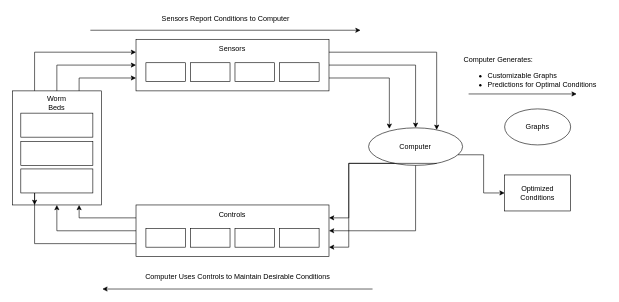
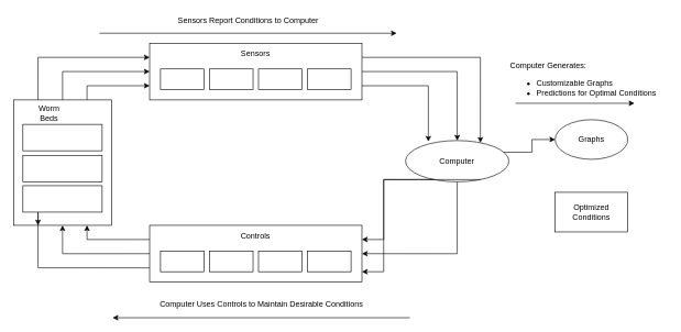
- <mxCell id="36" value="Worm Beds" style="text;html=1;strokeColor=none;fillColor=none;align=center;verticalAlign=middle;whiteSpace=wrap;rounded=0;" vertex="1" parent="4"><mxGeometry x="54.17" y="50" width="40" height="20" as="geometry" /></mxCell>
+ <mxCell id="36" value="Worm Beds" style="text;html=1;strokeColor=none;fillColor=none;align=center;verticalAlign=middle;whiteSpace=wrap;rounded=0;" vertex="1" parent="4"><mxGeometry x="34.17" y="50" width="40" height="20" as="geometry" /></mxCell>
+ <mxCell id="43" style="edgeStyle=orthogonalEdgeStyle;rounded=0;orthogonalLoop=1;jettySize=auto;html=1;exitX=1;exitY=0.25;exitDx=0;exitDy=0;entryX=0;entryY=0.5;entryDx=0;entryDy=0;" edge="1" parent="2" source="6" target="41"><mxGeometry relative="1" as="geometry" /></mxCell>
- <mxCell id="44" style="edgeStyle=orthogonalEdgeStyle;rounded=0;orthogonalLoop=1;jettySize=auto;html=1;exitX=1;exitY=0.75;exitDx=0;exitDy=0;entryX=0;entryY=0.5;entryDx=0;entryDy=0;" edge="1" parent="2" source="6" target="42"><mxGeometry relative="1" as="geometry" /></mxCell>
